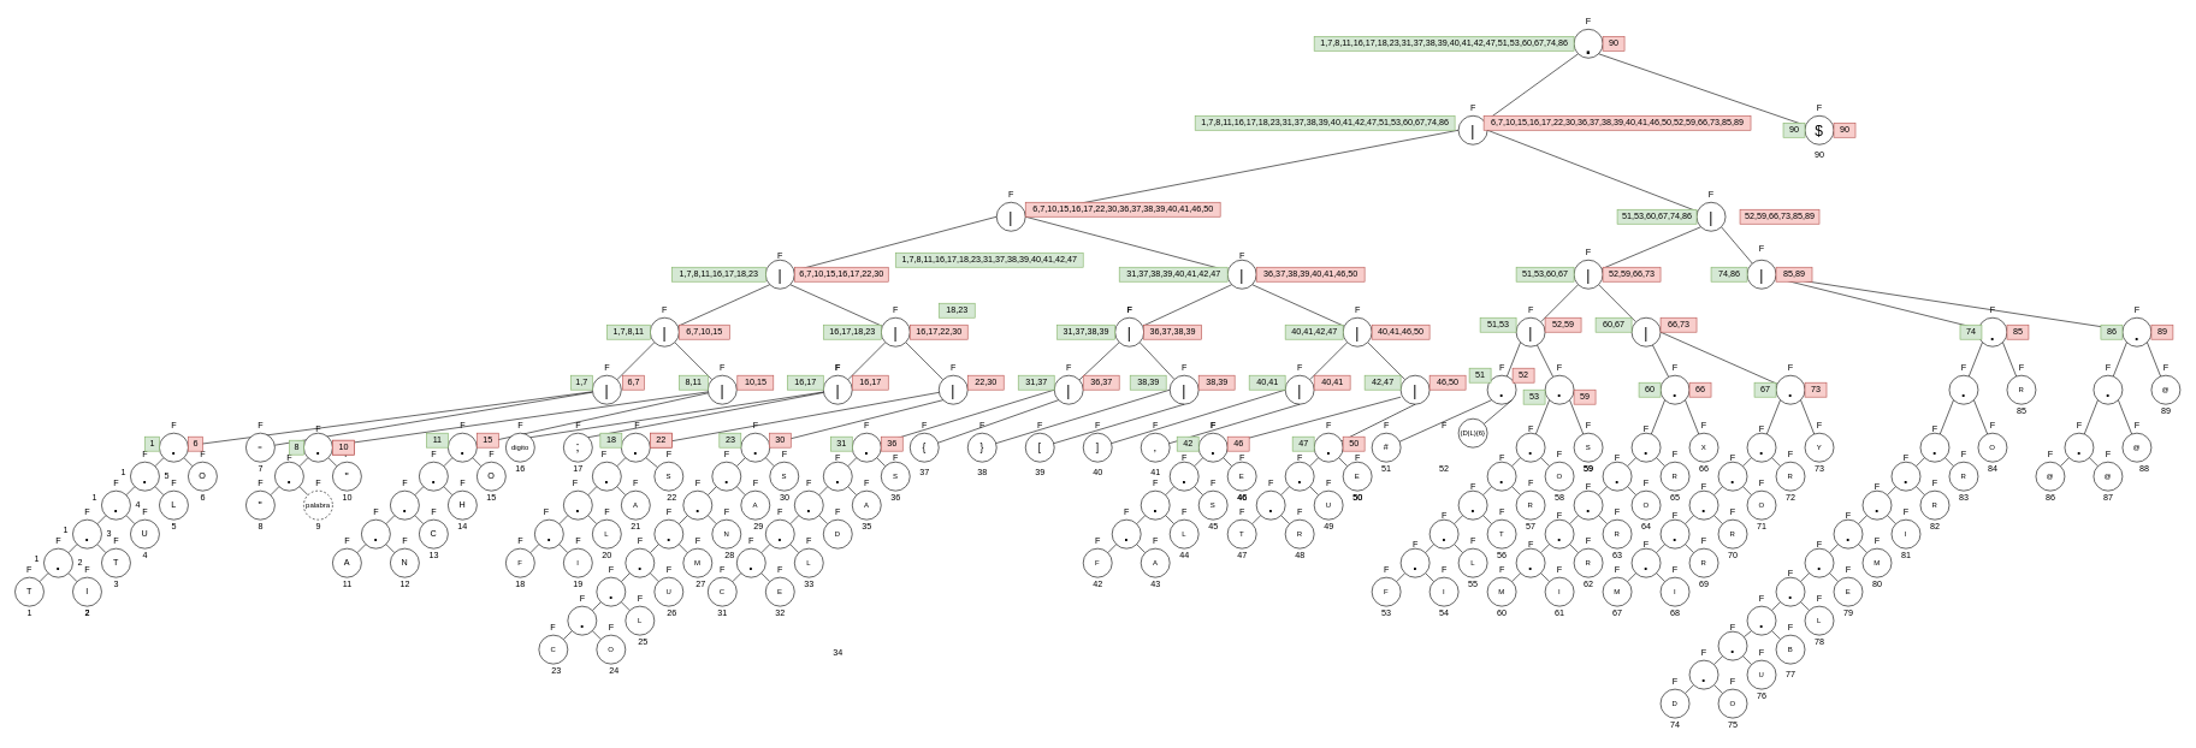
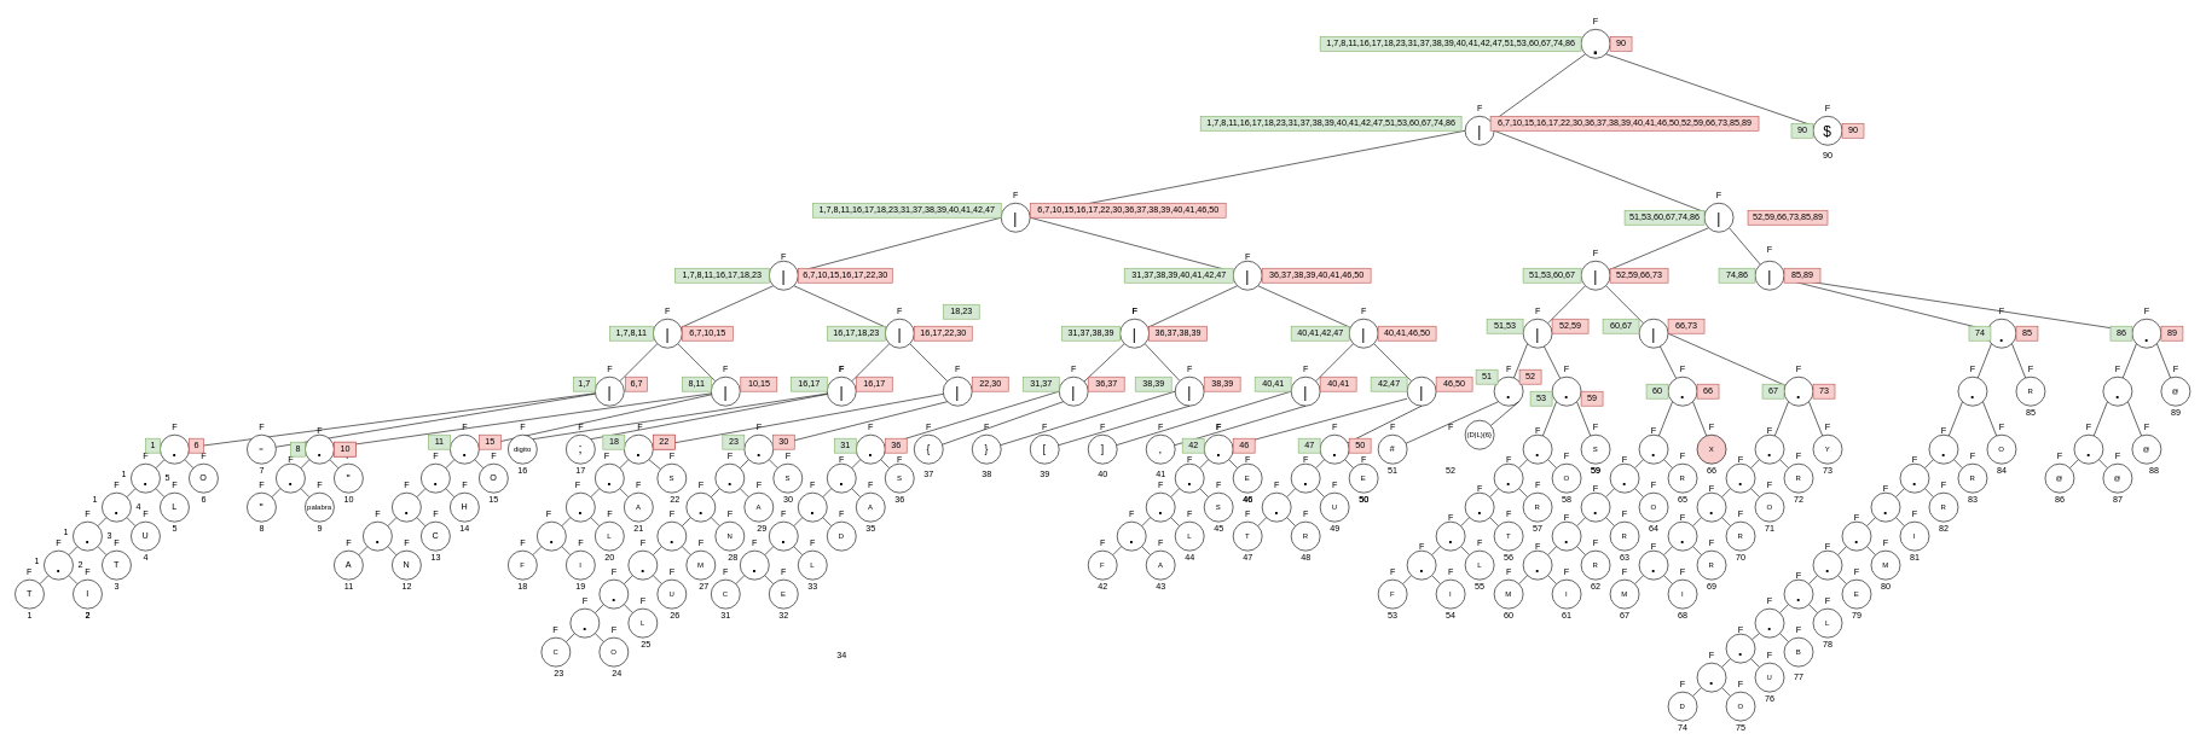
- <mxCell id="682" value="1,7,8,11,16,17,18,23,31,37,38,39,40,41,42,47" style="text;html=1;align=center;verticalAlign=middle;resizable=0;points=[];autosize=1;strokeColor=#82b366;fillColor=#d5e8d4;" vertex="1" parent="1"><mxGeometry x="1240" y="350" width="260" height="20" as="geometry" /></mxCell>
+ <mxCell id="682" value="1,7,8,11,16,17,18,23,31,37,38,39,40,41,42,47" style="text;html=1;align=center;verticalAlign=middle;resizable=0;points=[];autosize=1;strokeColor=#82b366;fillColor=#d5e8d4;" vertex="1" parent="1"><mxGeometry x="1120" y="280" width="260" height="20" as="geometry" /></mxCell>
- <mxCell id="281" value="&lt;span style=&quot;font-size: 10px&quot;&gt;X&lt;/span&gt;" style="ellipse;whiteSpace=wrap;html=1;aspect=fixed;" vertex="1" parent="1"><mxGeometry x="2340" y="600" width="40" height="40" as="geometry" /></mxCell>
+ <mxCell id="281" value="&lt;span style=&quot;font-size: 10px&quot;&gt;X&lt;/span&gt;" style="ellipse;whiteSpace=wrap;html=1;aspect=fixed;fillColor=#f8cecc;" vertex="1" parent="1"><mxGeometry x="2340" y="600" width="40" height="40" as="geometry" /></mxCell>
- <mxCell id="123" value="&lt;font style=&quot;font-size: 10px&quot;&gt;palabra&lt;/font&gt;" style="ellipse;whiteSpace=wrap;html=1;aspect=fixed;dashed=1;" vertex="1" parent="1"><mxGeometry x="420" y="680" width="40" height="40" as="geometry" /></mxCell>
+ <mxCell id="123" value="&lt;font style=&quot;font-size: 10px&quot;&gt;palabra&lt;/font&gt;" style="ellipse;whiteSpace=wrap;html=1;aspect=fixed;" vertex="1" parent="1"><mxGeometry x="420" y="680" width="40" height="40" as="geometry" /></mxCell>
